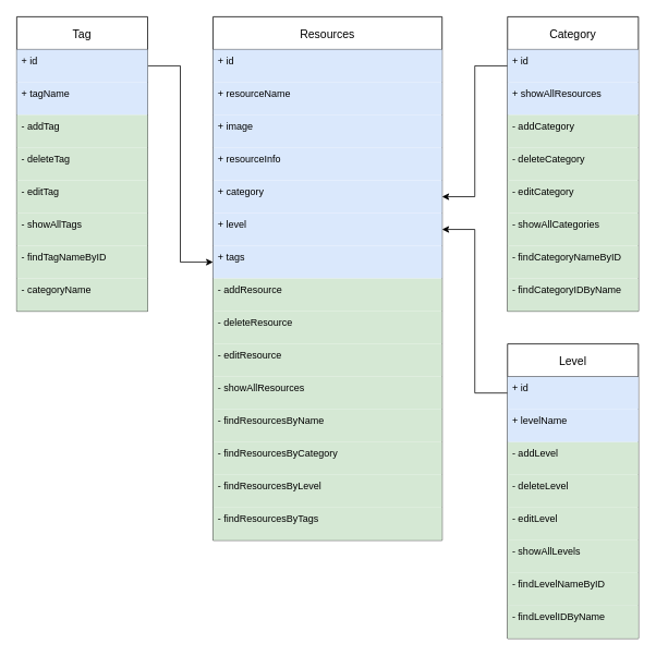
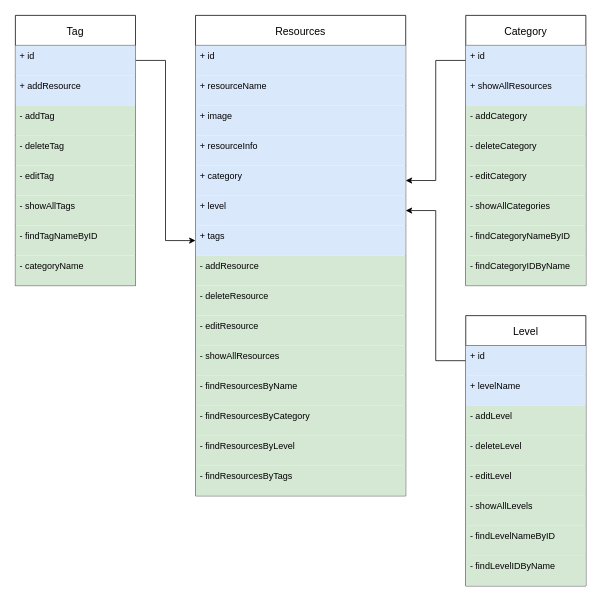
- <mxCell id="23" value="+ tagName" style="text;fillColor=#dae8fc;spacingLeft=4;spacingRight=4;overflow=hidden;rotatable=0;points=[[0,0.5],[1,0.5]];portConstraint=eastwest;fontSize=12;" vertex="1" parent="21"><mxGeometry y="80" width="160" height="40" as="geometry" /></mxCell>
+ <mxCell id="23" value="+ addResource" style="text;fillColor=#dae8fc;spacingLeft=4;spacingRight=4;overflow=hidden;rotatable=0;points=[[0,0.5],[1,0.5]];portConstraint=eastwest;fontSize=12;" vertex="1" parent="21"><mxGeometry y="80" width="160" height="40" as="geometry" /></mxCell>
